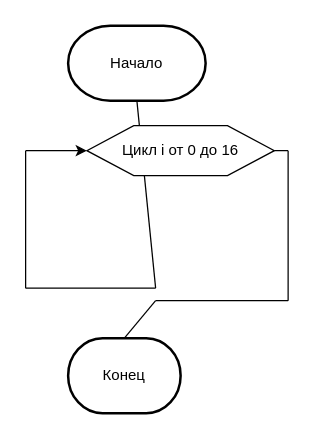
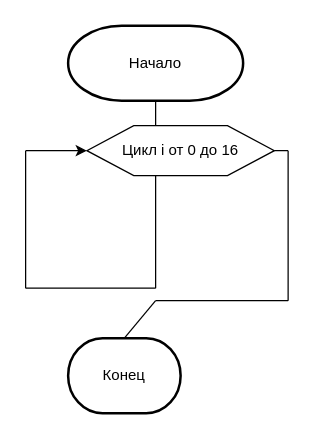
- <mxCell id="2" value="Начало" style="strokeWidth=2;html=1;shape=mxgraph.flowchart.terminator;whiteSpace=wrap;" vertex="1" parent="1"><mxGeometry x="54" y="20" width="110" height="60" as="geometry" /></mxCell>
+ <mxCell id="2" value="Начало" style="strokeWidth=2;html=1;shape=mxgraph.flowchart.terminator;whiteSpace=wrap;" vertex="1" parent="1"><mxGeometry x="54" y="20" width="140" height="60" as="geometry" /></mxCell>
